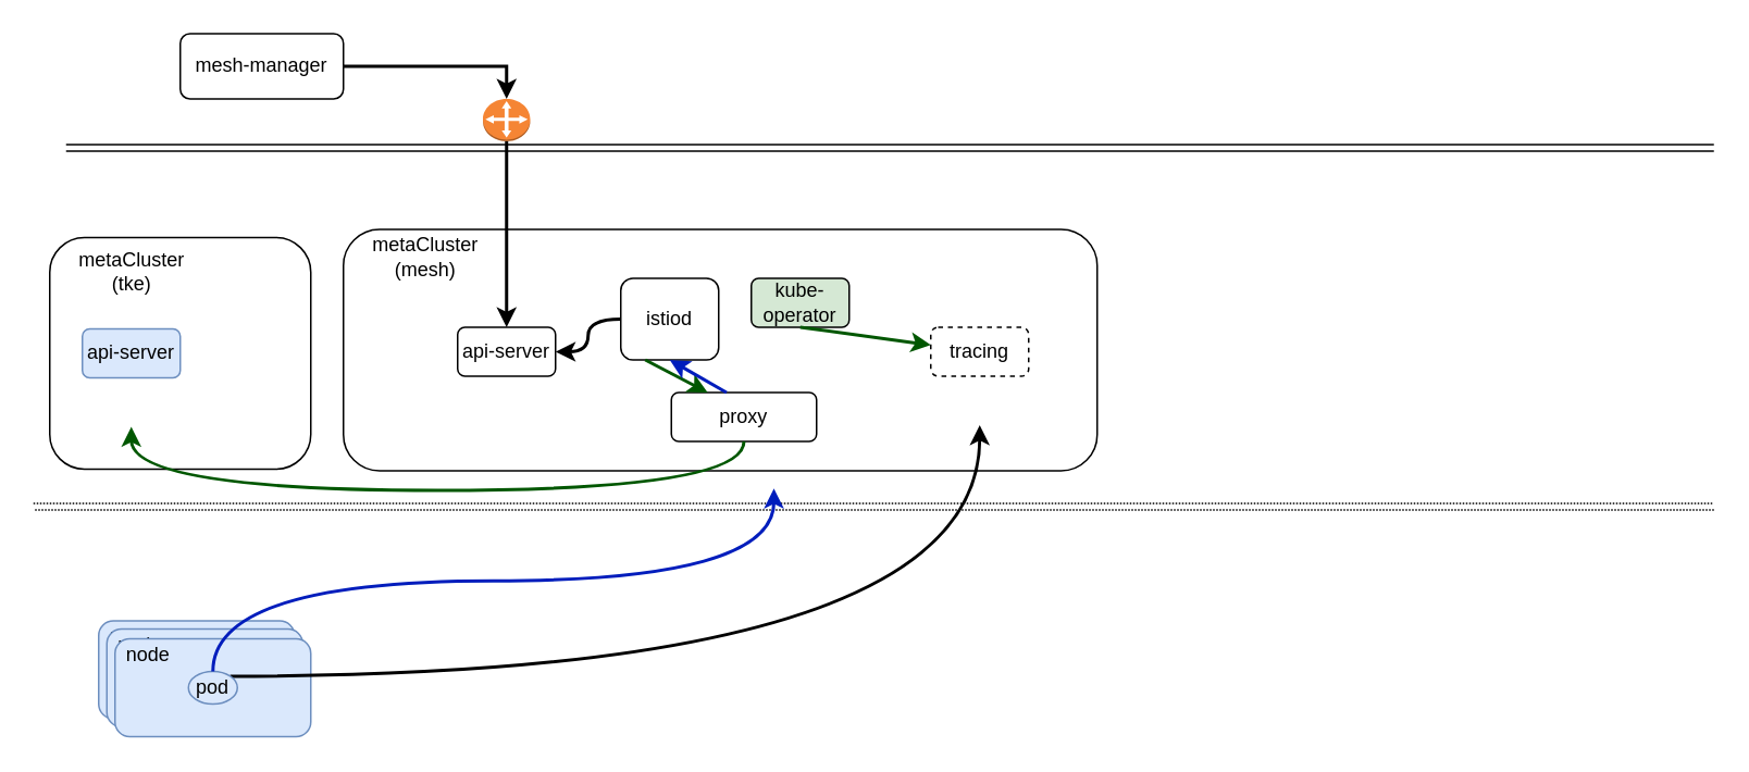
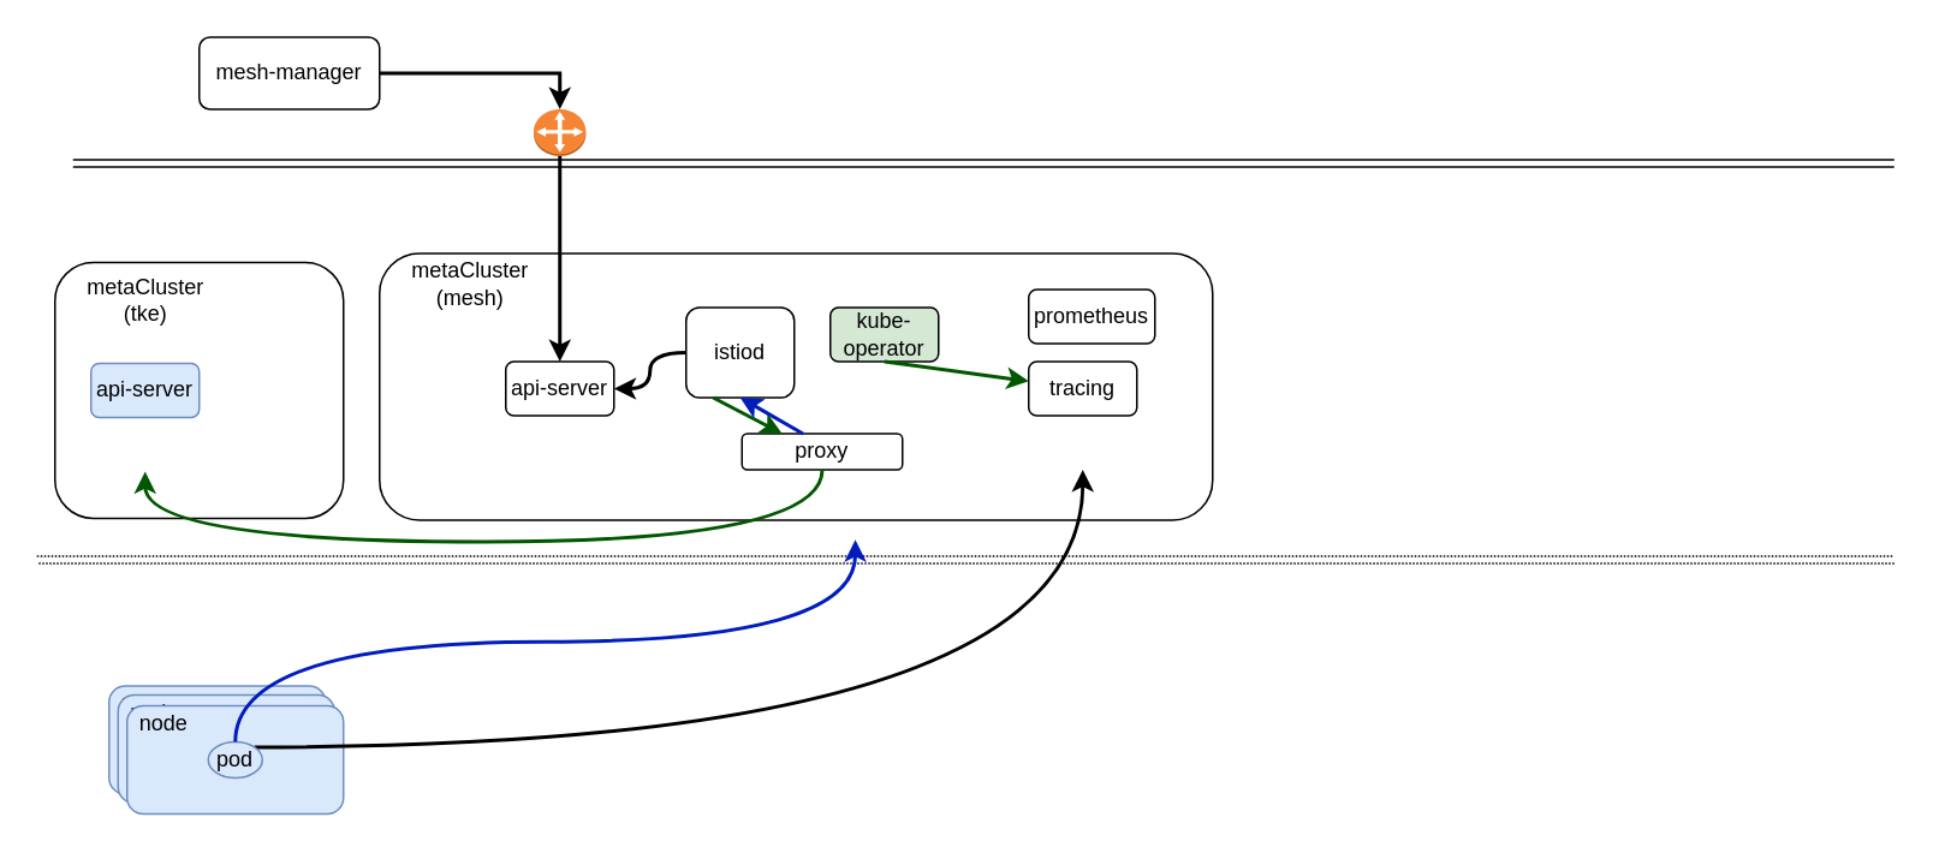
+ <mxCell id="13" value="prometheus" style="rounded=1;whiteSpace=wrap;html=1;" vertex="1" parent="1"><mxGeometry x="570" y="160" width="70" height="30" as="geometry" /></mxCell>
- <mxCell id="12" value="tracing" style="rounded=1;whiteSpace=wrap;html=1;dashed=1;" vertex="1" parent="1"><mxGeometry x="570" y="200" width="60" height="30" as="geometry" /></mxCell>
+ <mxCell id="12" value="tracing" style="rounded=1;whiteSpace=wrap;html=1;" vertex="1" parent="1"><mxGeometry x="570" y="200" width="60" height="30" as="geometry" /></mxCell>
- <mxCell id="8" value="proxy" style="rounded=1;whiteSpace=wrap;html=1;" vertex="1" parent="1"><mxGeometry x="411" y="240" width="89" height="30" as="geometry" /></mxCell>
+ <mxCell id="8" value="proxy" style="rounded=1;whiteSpace=wrap;html=1;" vertex="1" parent="1"><mxGeometry x="411" y="240" width="89" height="20" as="geometry" /></mxCell>
